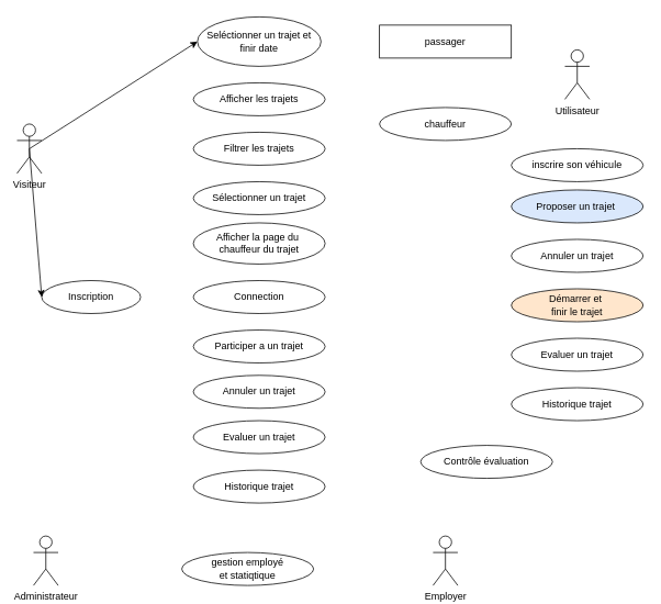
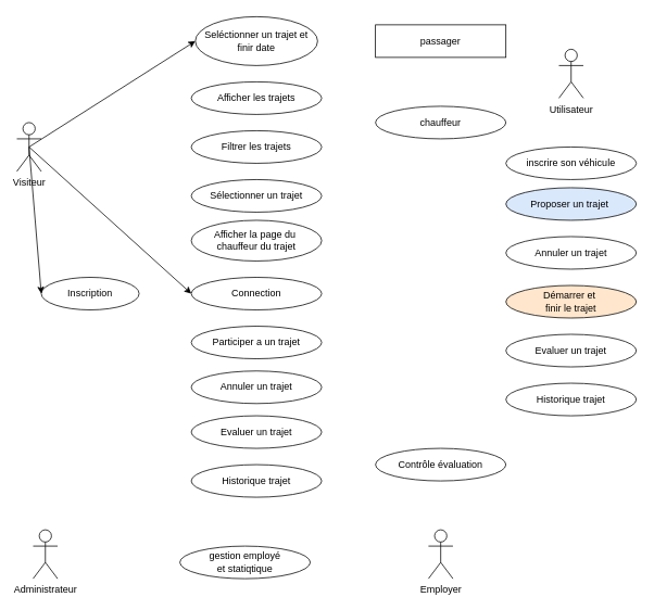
+ <mxCell id="7" value="" style="edgeStyle=none;orthogonalLoop=1;jettySize=auto;html=1;rounded=0;entryX=0;entryY=0.5;entryDx=0;entryDy=0;exitX=0.5;exitY=0.5;exitDx=0;exitDy=0;exitPerimeter=0;" edge="1" parent="1" source="3" target="5"><mxGeometry width="100" relative="1" as="geometry"><mxPoint x="60" y="540" as="sourcePoint" /><mxPoint x="100" y="540" as="targetPoint" /><Array as="points" /></mxGeometry></mxCell>
- <mxCell id="27" value="Contrôle évaluation" style="ellipse;whiteSpace=wrap;html=1;" vertex="1" parent="1"><mxGeometry x="510" y="540" width="160" height="40" as="geometry" /></mxCell>
+ <mxCell id="27" value="Contrôle évaluation" style="ellipse;whiteSpace=wrap;html=1;" vertex="1" parent="1"><mxGeometry x="460" y="550" width="160" height="40" as="geometry" /></mxCell>
